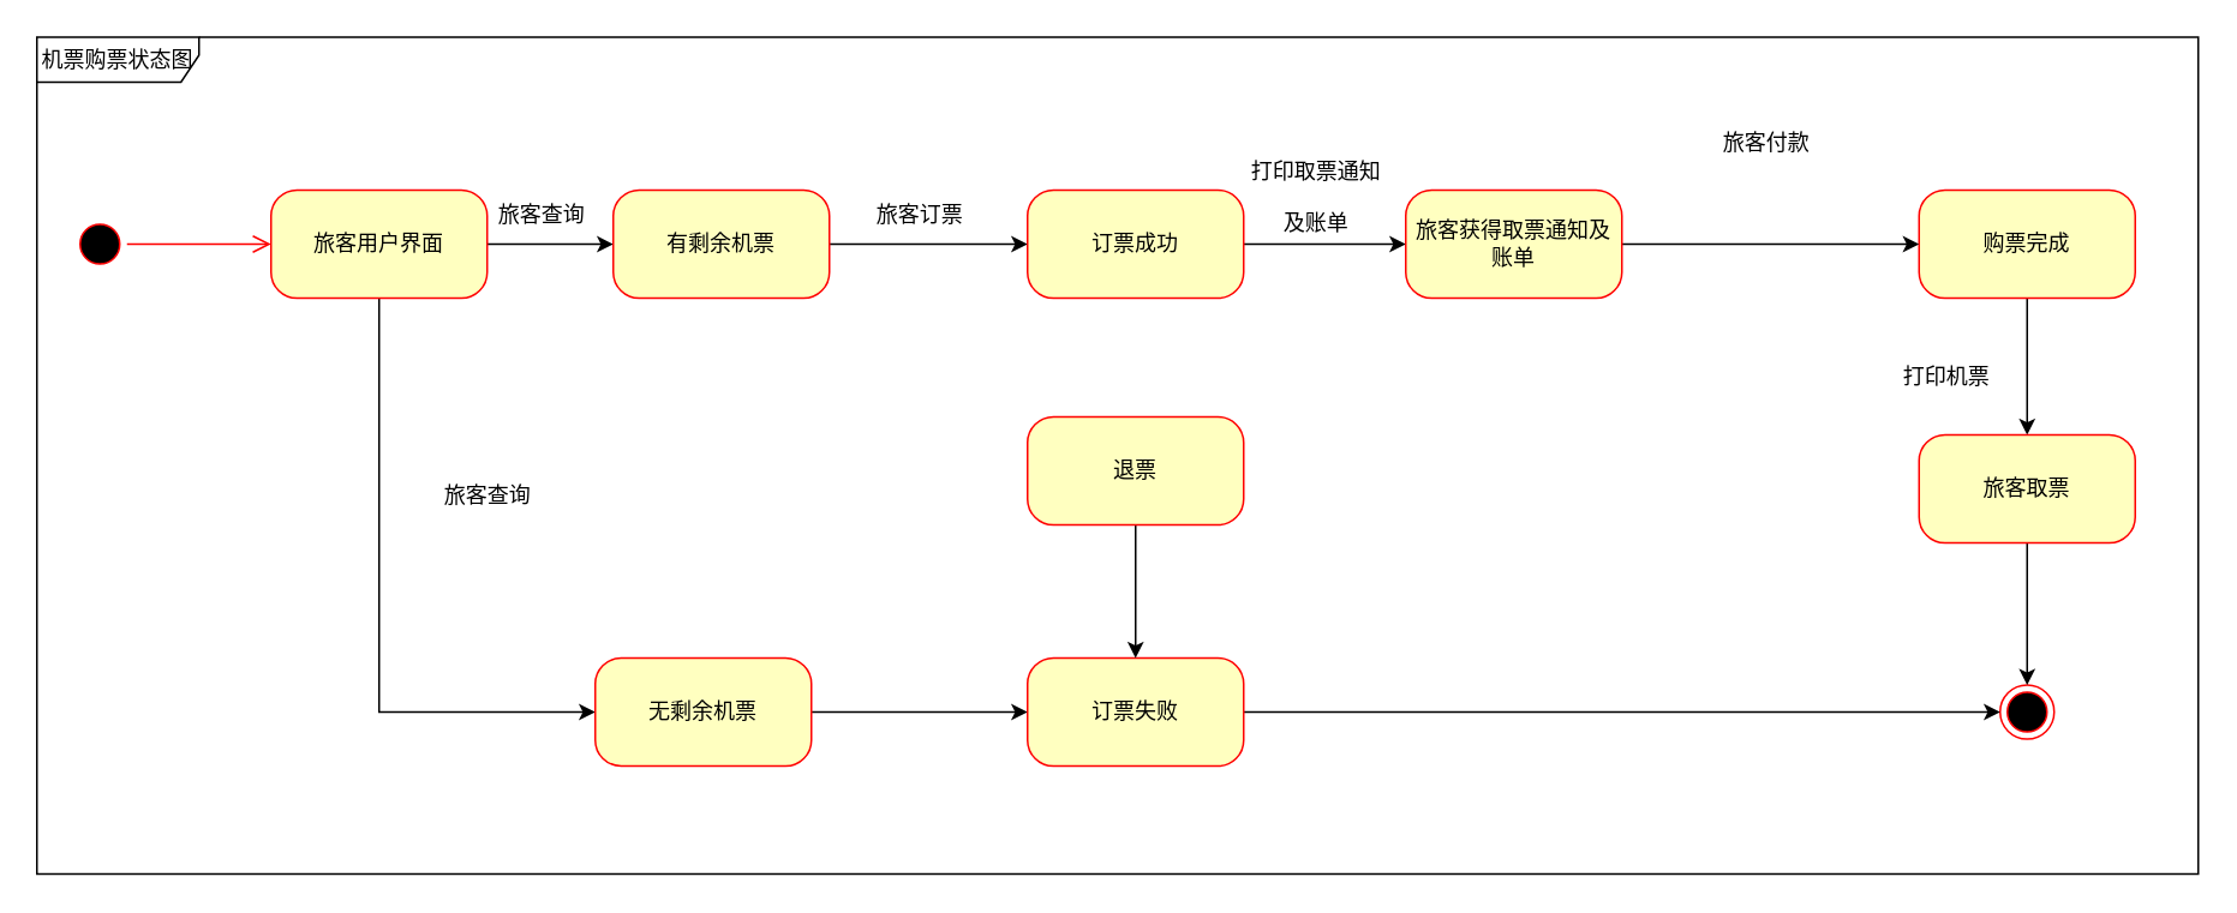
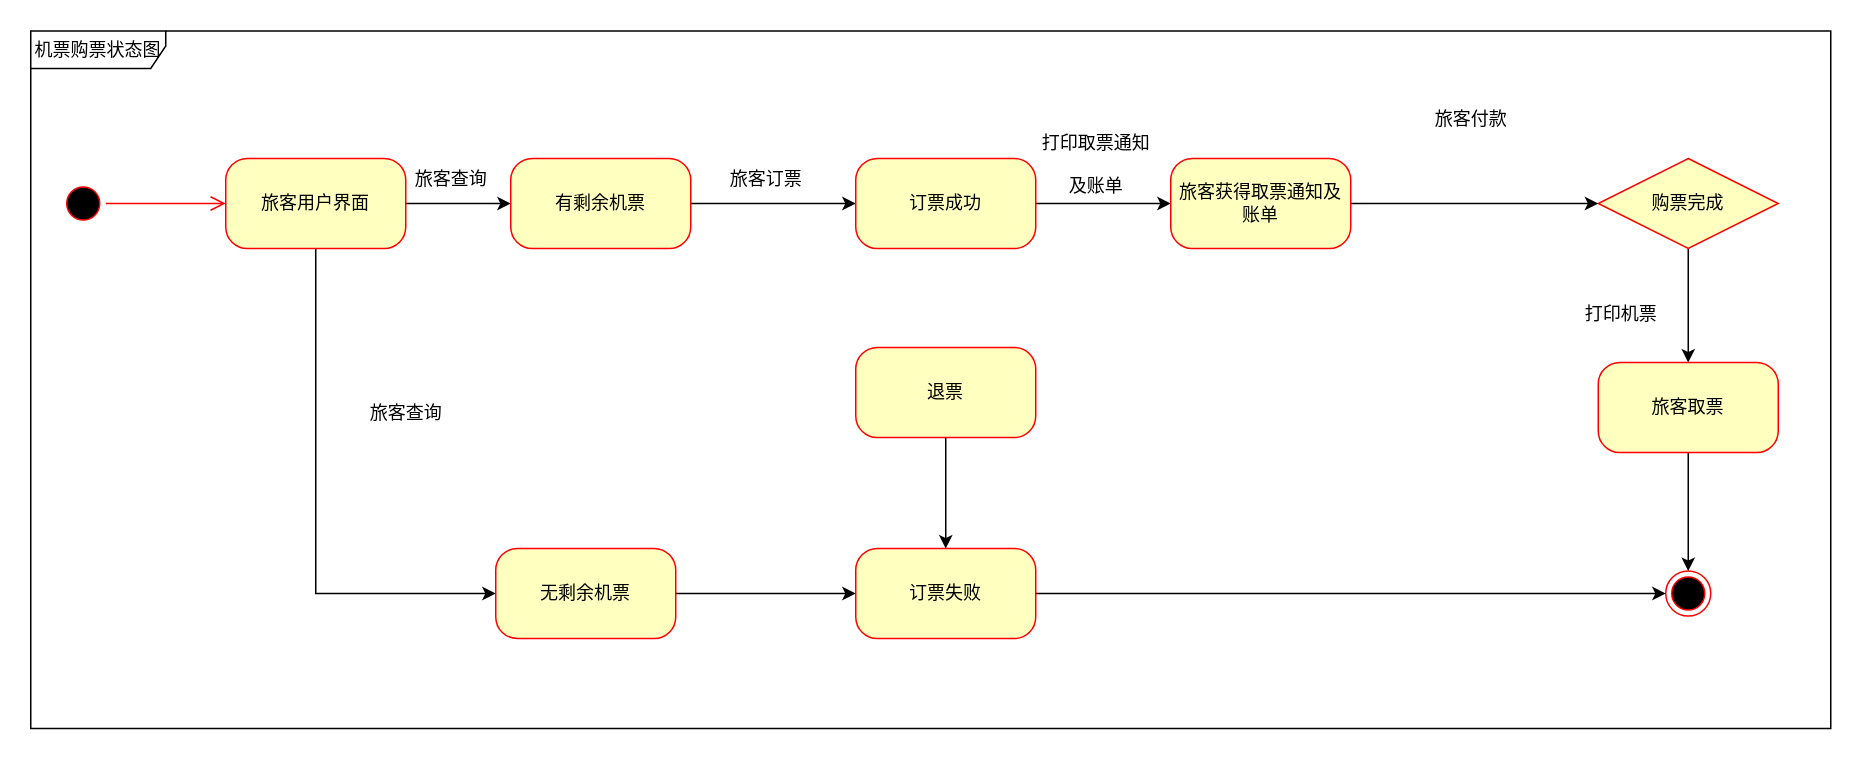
- <mxCell id="12" value="购票完成" style="rounded=1;whiteSpace=wrap;html=1;arcSize=24;fillColor=#ffffc0;strokeColor=#ff0000;shadow=0;comic=0;labelBackgroundColor=none;fontFamily=Verdana;fontSize=12;fontColor=#000000;align=center;" parent="1" vertex="1"><mxGeometry x="1065" y="105" width="120" height="60" as="geometry" /></mxCell>
+ <mxCell id="12" value="购票完成" style="rhombus;whiteSpace=wrap;html=1;arcSize=24;fillColor=#ffffc0;strokeColor=#ff0000;shadow=0;comic=0;labelBackgroundColor=none;fontFamily=Verdana;fontSize=12;fontColor=#000000;align=center;" parent="1" vertex="1"><mxGeometry x="1065" y="105" width="120" height="60" as="geometry" /></mxCell>
